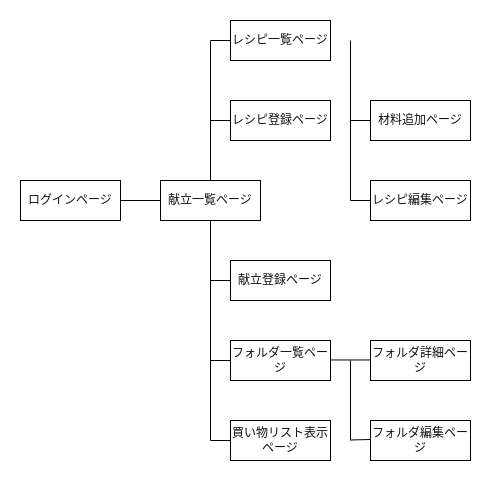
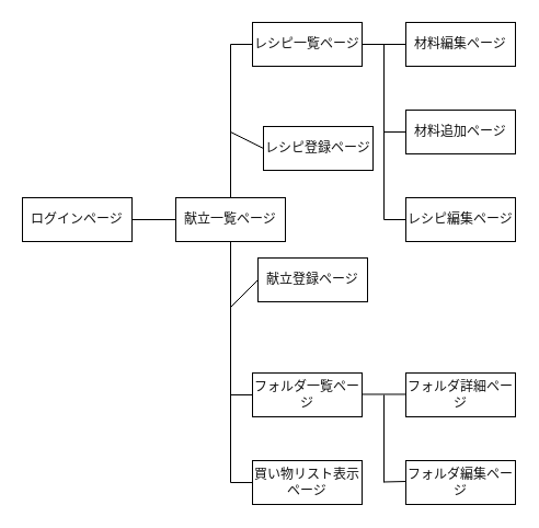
+ <mxCell id="25" value="" style="endArrow=none;html=1;fontColor=#121212;startSize=10;endSize=10;strokeColor=#000000;entryX=0;entryY=0.5;entryDx=0;entryDy=0;exitX=1;exitY=0.5;exitDx=0;exitDy=0;" edge="1" parent="1" source="6" target="10"><mxGeometry width="50" height="50" relative="1" as="geometry"><mxPoint x="220" y="50" as="sourcePoint" /><mxPoint x="240" y="50" as="targetPoint" /></mxGeometry></mxCell>
+ <mxCell id="10" value="材料編集ページ" style="whiteSpace=wrap;html=1;align=center;labelBackgroundColor=none;fontColor=#121212;fillColor=none;strokeColor=#000000;" vertex="1" parent="1"><mxGeometry x="370" y="20" width="100" height="40" as="geometry" /></mxCell>
- <mxCell id="5" value="レシピ登録ページ" style="whiteSpace=wrap;html=1;align=center;labelBackgroundColor=none;fontColor=#121212;fillColor=none;strokeColor=#000000;" vertex="1" parent="1"><mxGeometry x="230" y="100" width="100" height="40" as="geometry" /></mxCell>
+ <mxCell id="5" value="レシピ登録ページ" style="whiteSpace=wrap;html=1;align=center;labelBackgroundColor=none;fontColor=#121212;fillColor=none;strokeColor=#000000;" vertex="1" parent="1"><mxGeometry x="240" y="115" width="100" height="40" as="geometry" /></mxCell>
- <mxCell id="12" value="献立登録ページ" style="whiteSpace=wrap;html=1;align=center;labelBackgroundColor=none;fontColor=#121212;fillColor=none;strokeColor=#000000;" vertex="1" parent="1"><mxGeometry x="230" y="260" width="100" height="40" as="geometry" /></mxCell>
+ <mxCell id="12" value="献立登録ページ" style="whiteSpace=wrap;html=1;align=center;labelBackgroundColor=none;fontColor=#121212;fillColor=none;strokeColor=#000000;" vertex="1" parent="1"><mxGeometry x="235" y="235" width="100" height="40" as="geometry" /></mxCell>
